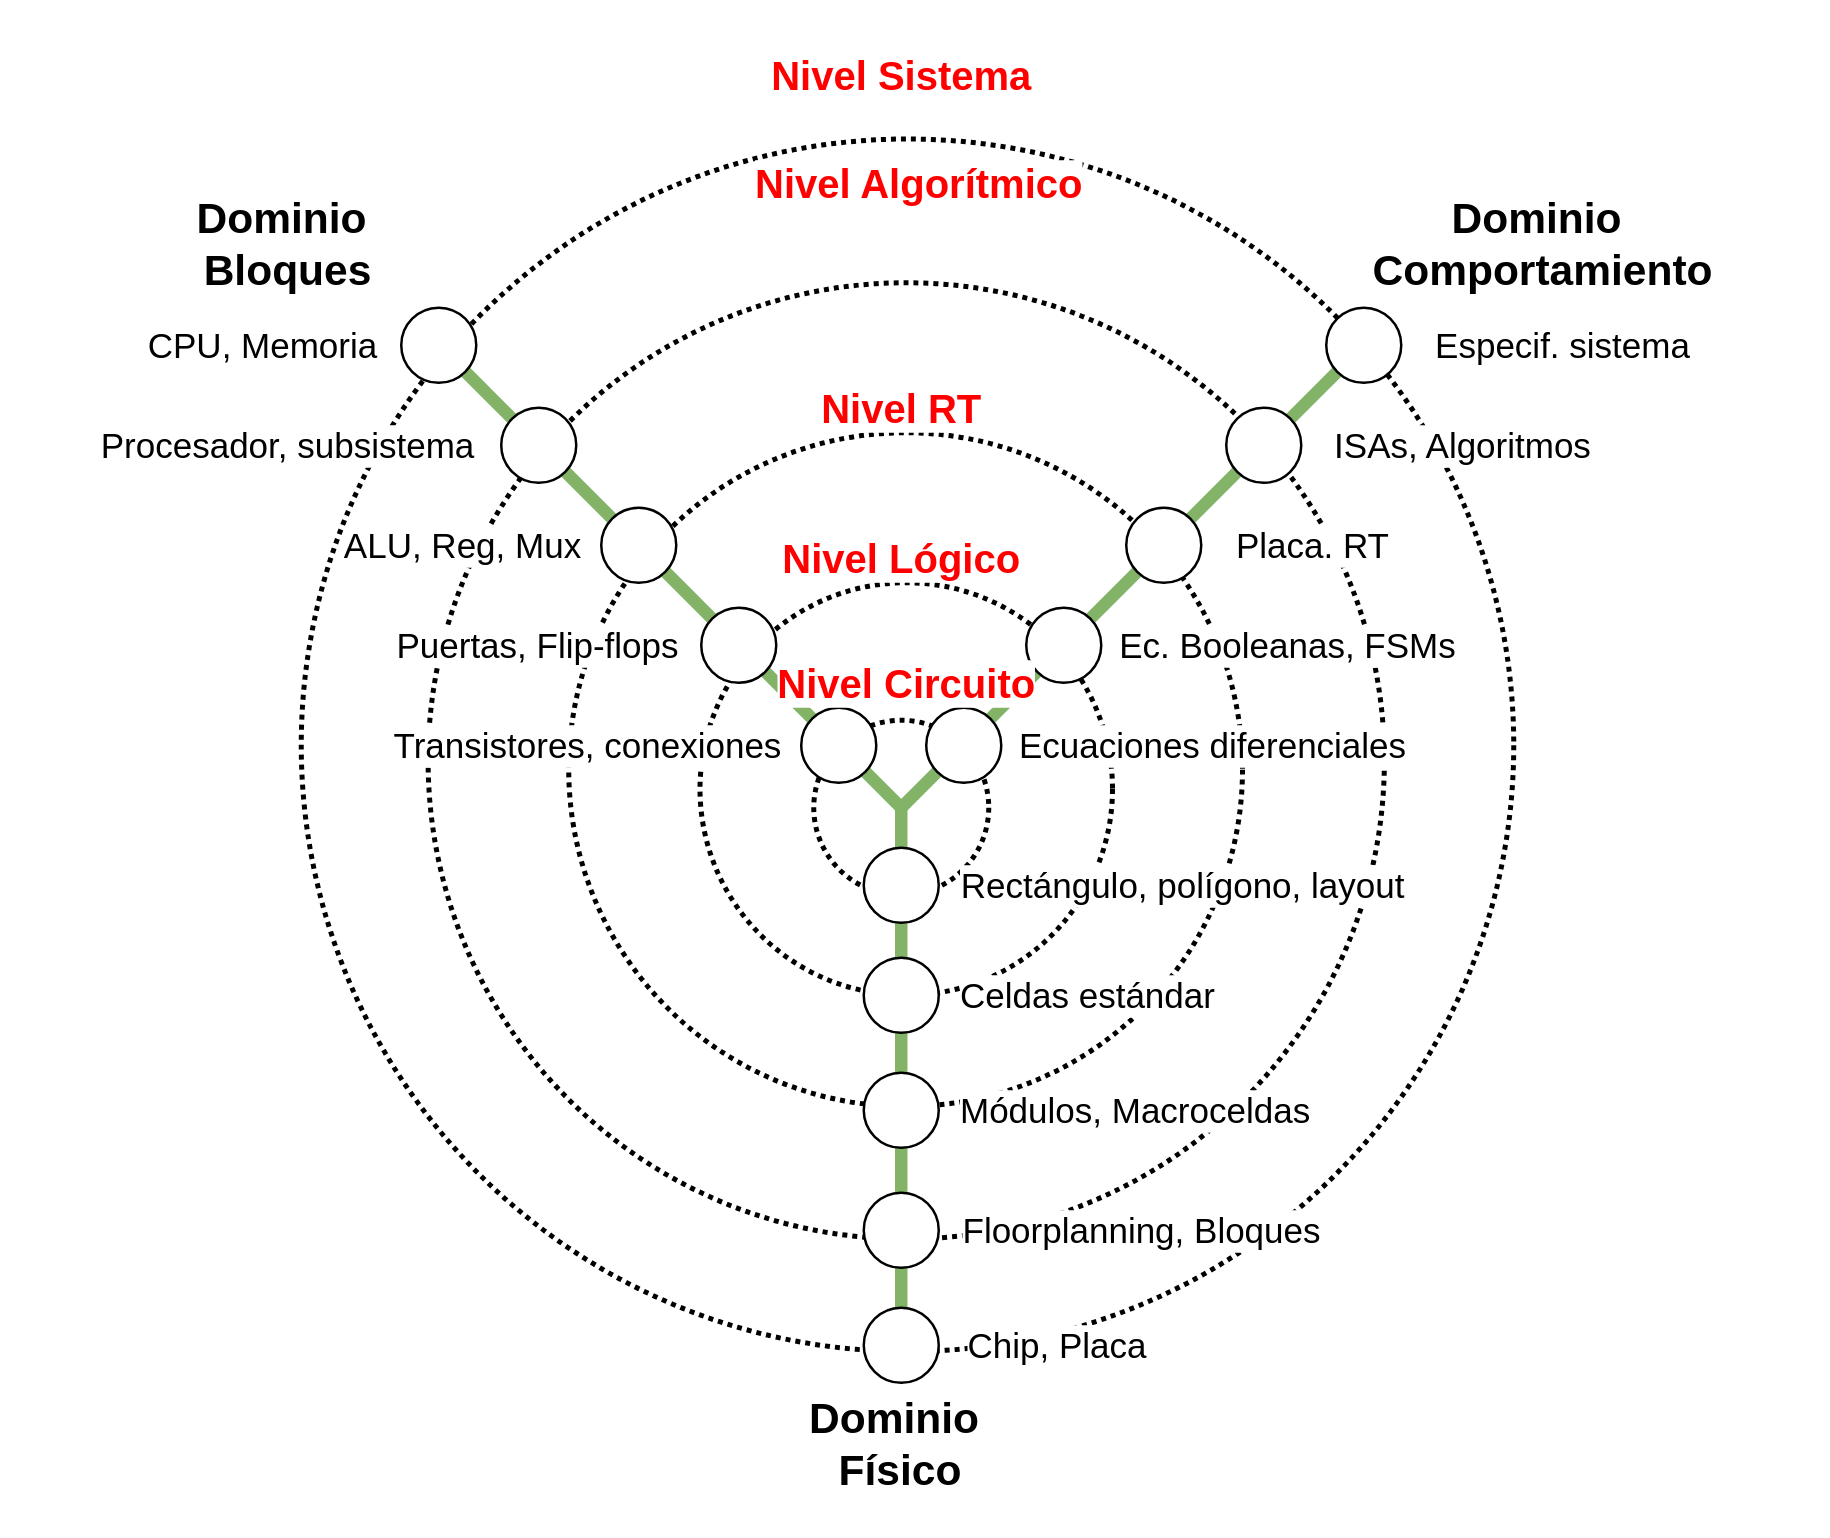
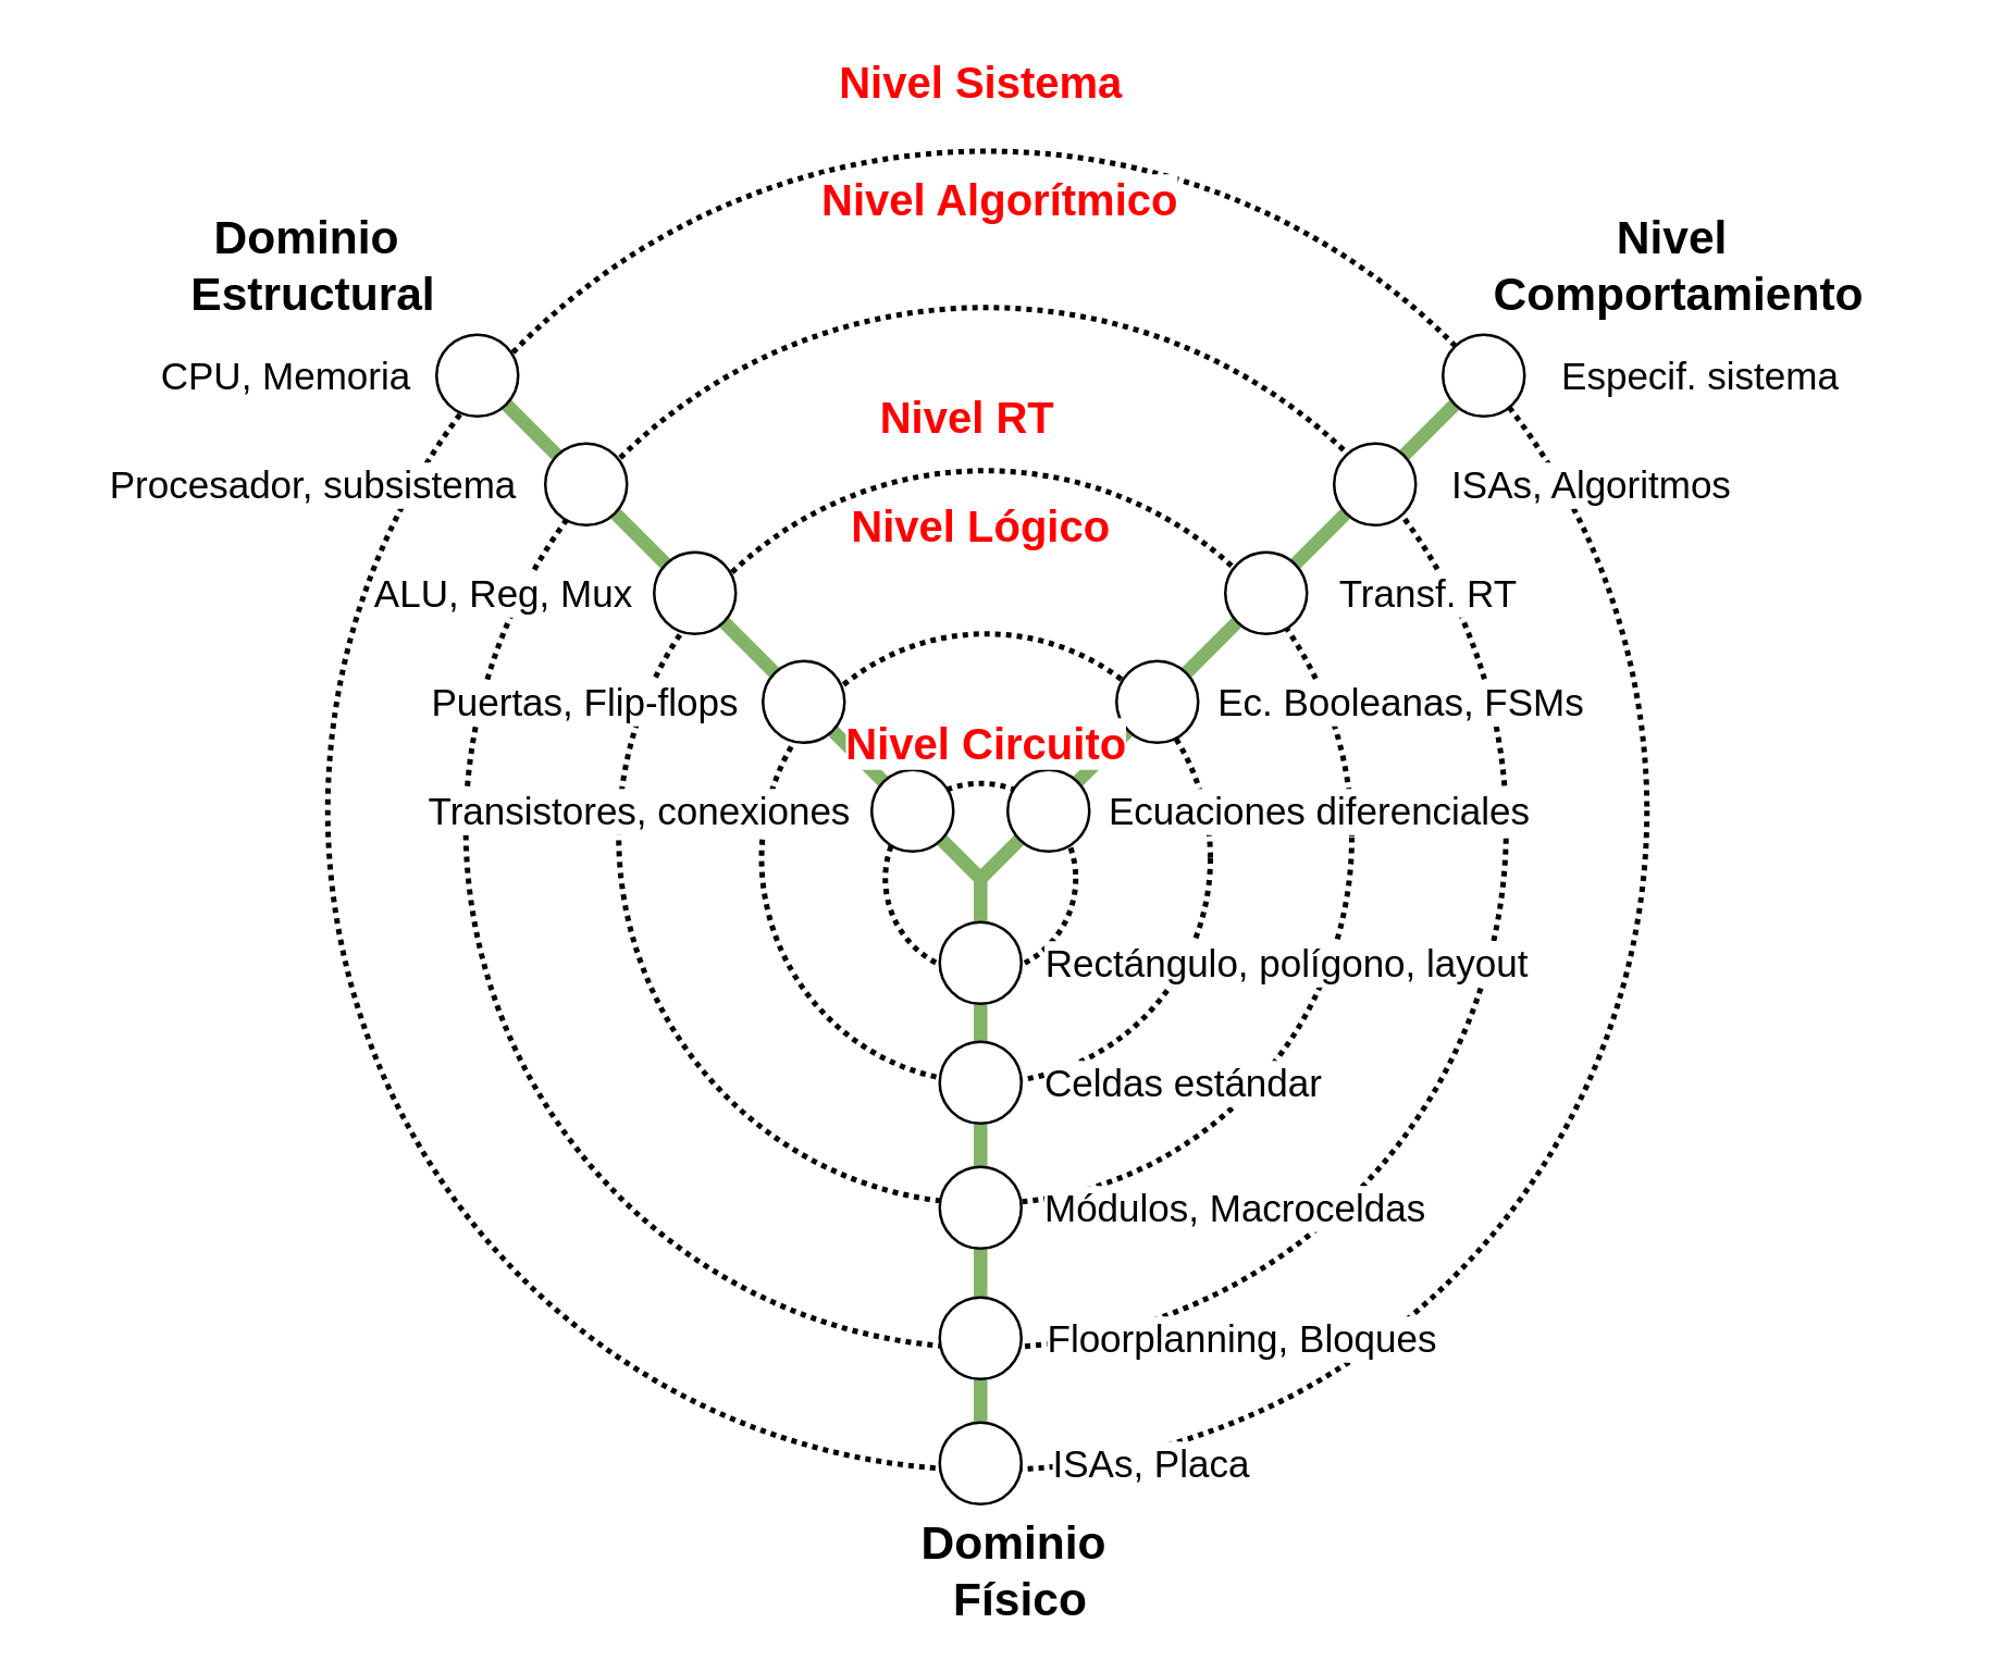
- <mxCell id="8" value="Dominio&amp;nbsp;&lt;br style=&quot;font-size: 17px;&quot;&gt;Bloques" style="text;html=1;strokeColor=none;fillColor=none;align=center;verticalAlign=middle;whiteSpace=wrap;rounded=0;hachureGap=4;pointerEvents=0;fontSize=17;fontStyle=1" vertex="1" parent="1"><mxGeometry x="70" y="82.5" width="90" height="30" as="geometry" /></mxCell>
+ <mxCell id="8" value="Dominio&amp;nbsp;&lt;br style=&quot;font-size: 17px;&quot;&gt;Estructural" style="text;html=1;strokeColor=none;fillColor=none;align=center;verticalAlign=middle;whiteSpace=wrap;rounded=0;hachureGap=4;pointerEvents=0;fontSize=17;fontStyle=1" vertex="1" parent="1"><mxGeometry x="70" y="82.5" width="90" height="30" as="geometry" /></mxCell>
- <mxCell id="9" value="Dominio&amp;nbsp;&lt;br style=&quot;font-size: 17px;&quot;&gt;Comportamiento" style="text;html=1;strokeColor=none;fillColor=none;align=center;verticalAlign=middle;whiteSpace=wrap;rounded=0;hachureGap=4;pointerEvents=0;fontSize=17;fontStyle=1" vertex="1" parent="1"><mxGeometry x="557" y="82.5" width="120" height="30" as="geometry" /></mxCell>
+ <mxCell id="9" value="Nivel&amp;nbsp;&lt;br style=&quot;font-size: 17px;&quot;&gt;Comportamiento" style="text;html=1;strokeColor=none;fillColor=none;align=center;verticalAlign=middle;whiteSpace=wrap;rounded=0;hachureGap=4;pointerEvents=0;fontSize=17;fontStyle=1" vertex="1" parent="1"><mxGeometry x="557" y="82.5" width="120" height="30" as="geometry" /></mxCell>
- <mxCell id="45" value="Nivel RT" style="text;html=1;strokeColor=none;fillColor=none;align=center;verticalAlign=middle;whiteSpace=wrap;rounded=0;dashed=1;dashPattern=1 1;labelBackgroundColor=default;hachureGap=4;pointerEvents=0;fontSize=16;fontStyle=1;fontColor=#FF0000;" vertex="1" parent="1"><mxGeometry x="287.5" y="152.5" width="145" height="20" as="geometry" /></mxCell>
+ <mxCell id="45" value="Nivel RT" style="text;html=1;strokeColor=none;fillColor=none;align=center;verticalAlign=middle;whiteSpace=wrap;rounded=0;dashed=1;dashPattern=1 1;labelBackgroundColor=default;hachureGap=4;pointerEvents=0;fontSize=16;fontStyle=1;fontColor=#FF0000;" vertex="1" parent="1"><mxGeometry x="282.5" y="142.5" width="145" height="20" as="geometry" /></mxCell>
- <mxCell id="30" value="Placa. RT" style="text;html=1;strokeColor=none;fillColor=none;align=center;verticalAlign=middle;whiteSpace=wrap;rounded=0;hachureGap=4;pointerEvents=0;fontSize=14;labelBackgroundColor=default;" vertex="1" parent="1"><mxGeometry x="440" y="207.5" width="170" height="20" as="geometry" /></mxCell>
+ <mxCell id="30" value="Transf. RT" style="text;html=1;strokeColor=none;fillColor=none;align=center;verticalAlign=middle;whiteSpace=wrap;rounded=0;hachureGap=4;pointerEvents=0;fontSize=14;labelBackgroundColor=default;" vertex="1" parent="1"><mxGeometry x="440" y="207.5" width="170" height="20" as="geometry" /></mxCell>
- <mxCell id="46" value="Nivel Lógico" style="text;html=1;strokeColor=none;fillColor=none;align=center;verticalAlign=middle;whiteSpace=wrap;rounded=0;dashed=1;dashPattern=1 1;labelBackgroundColor=default;hachureGap=4;pointerEvents=0;fontSize=16;fontStyle=1;fontColor=#FF0000;" vertex="1" parent="1"><mxGeometry x="287.5" y="212.5" width="145" height="20" as="geometry" /></mxCell>
+ <mxCell id="46" value="Nivel Lógico" style="text;html=1;strokeColor=none;fillColor=none;align=center;verticalAlign=middle;whiteSpace=wrap;rounded=0;dashed=1;dashPattern=1 1;labelBackgroundColor=default;hachureGap=4;pointerEvents=0;fontSize=16;fontStyle=1;fontColor=#FF0000;" vertex="1" parent="1"><mxGeometry x="287.5" y="182.5" width="145" height="20" as="geometry" /></mxCell>
- <mxCell id="42" value="Chip, Placa" style="text;whiteSpace=wrap;html=1;fontSize=14;labelBackgroundColor=default;" vertex="1" parent="1"><mxGeometry x="384.5" y="522.5" width="100" height="30" as="geometry" /></mxCell>
+ <mxCell id="42" value="ISAs, Placa" style="text;whiteSpace=wrap;html=1;fontSize=14;labelBackgroundColor=default;" vertex="1" parent="1"><mxGeometry x="384.5" y="522.5" width="100" height="30" as="geometry" /></mxCell>
- <mxCell id="31" value="Dominio&amp;nbsp;&lt;br style=&quot;font-size: 17px;&quot;&gt;Físico" style="text;html=1;strokeColor=none;fillColor=none;align=center;verticalAlign=middle;whiteSpace=wrap;rounded=0;hachureGap=4;pointerEvents=0;fontSize=17;fontStyle=1" vertex="1" parent="1"><mxGeometry x="300" y="562.5" width="120" height="30" as="geometry" /></mxCell>
+ <mxCell id="31" value="Dominio&amp;nbsp;&lt;br style=&quot;font-size: 17px;&quot;&gt;Físico" style="text;html=1;strokeColor=none;fillColor=none;align=center;verticalAlign=middle;whiteSpace=wrap;rounded=0;hachureGap=4;pointerEvents=0;fontSize=17;fontStyle=1" vertex="1" parent="1"><mxGeometry x="315" y="562.5" width="120" height="30" as="geometry" /></mxCell>
